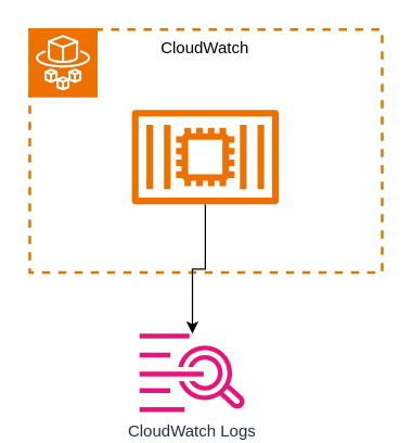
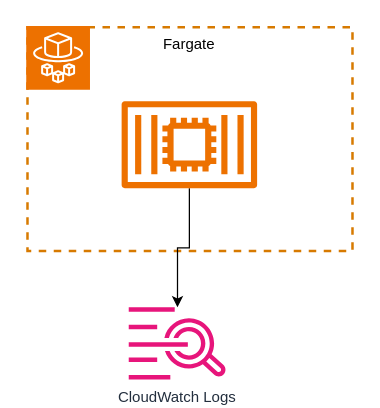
- <mxCell id="2" value="CloudWatch" style="rounded=0;whiteSpace=wrap;html=1;fillColor=none;dashed=1;strokeWidth=2;strokeColor=#d77a00;labelPosition=center;verticalLabelPosition=middle;align=center;verticalAlign=top;" vertex="1" parent="1"><mxGeometry x="21.49" y="21" width="260" height="179" as="geometry" /></mxCell>
+ <mxCell id="2" value="Fargate" style="rounded=0;whiteSpace=wrap;html=1;fillColor=none;dashed=1;strokeWidth=2;strokeColor=#d77a00;labelPosition=center;verticalLabelPosition=middle;align=center;verticalAlign=top;" vertex="1" parent="1"><mxGeometry x="21.49" y="21" width="260" height="179" as="geometry" /></mxCell>
